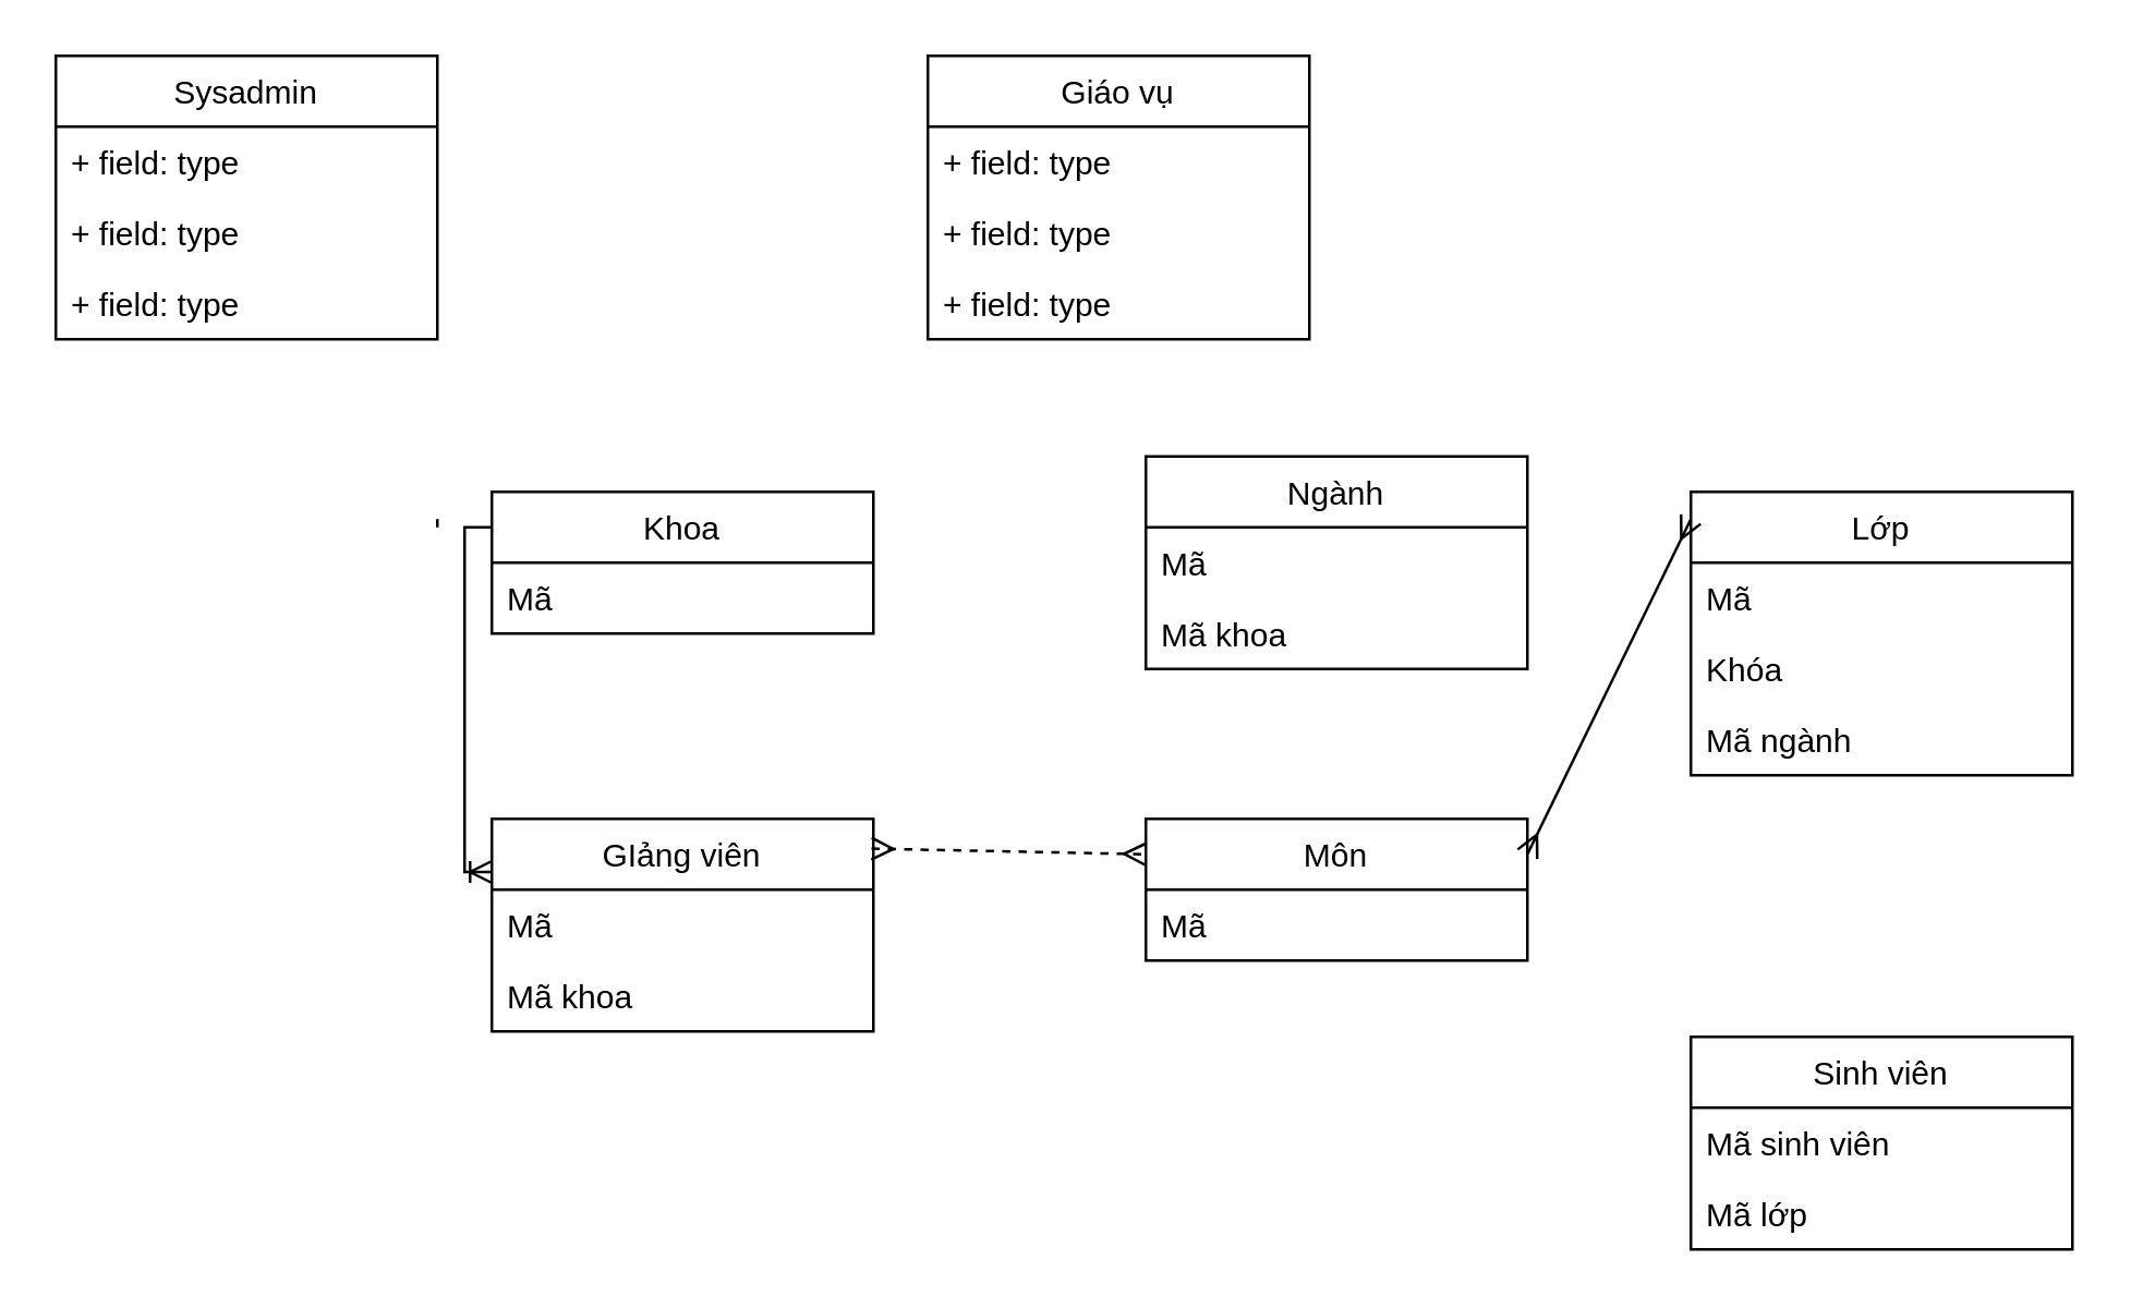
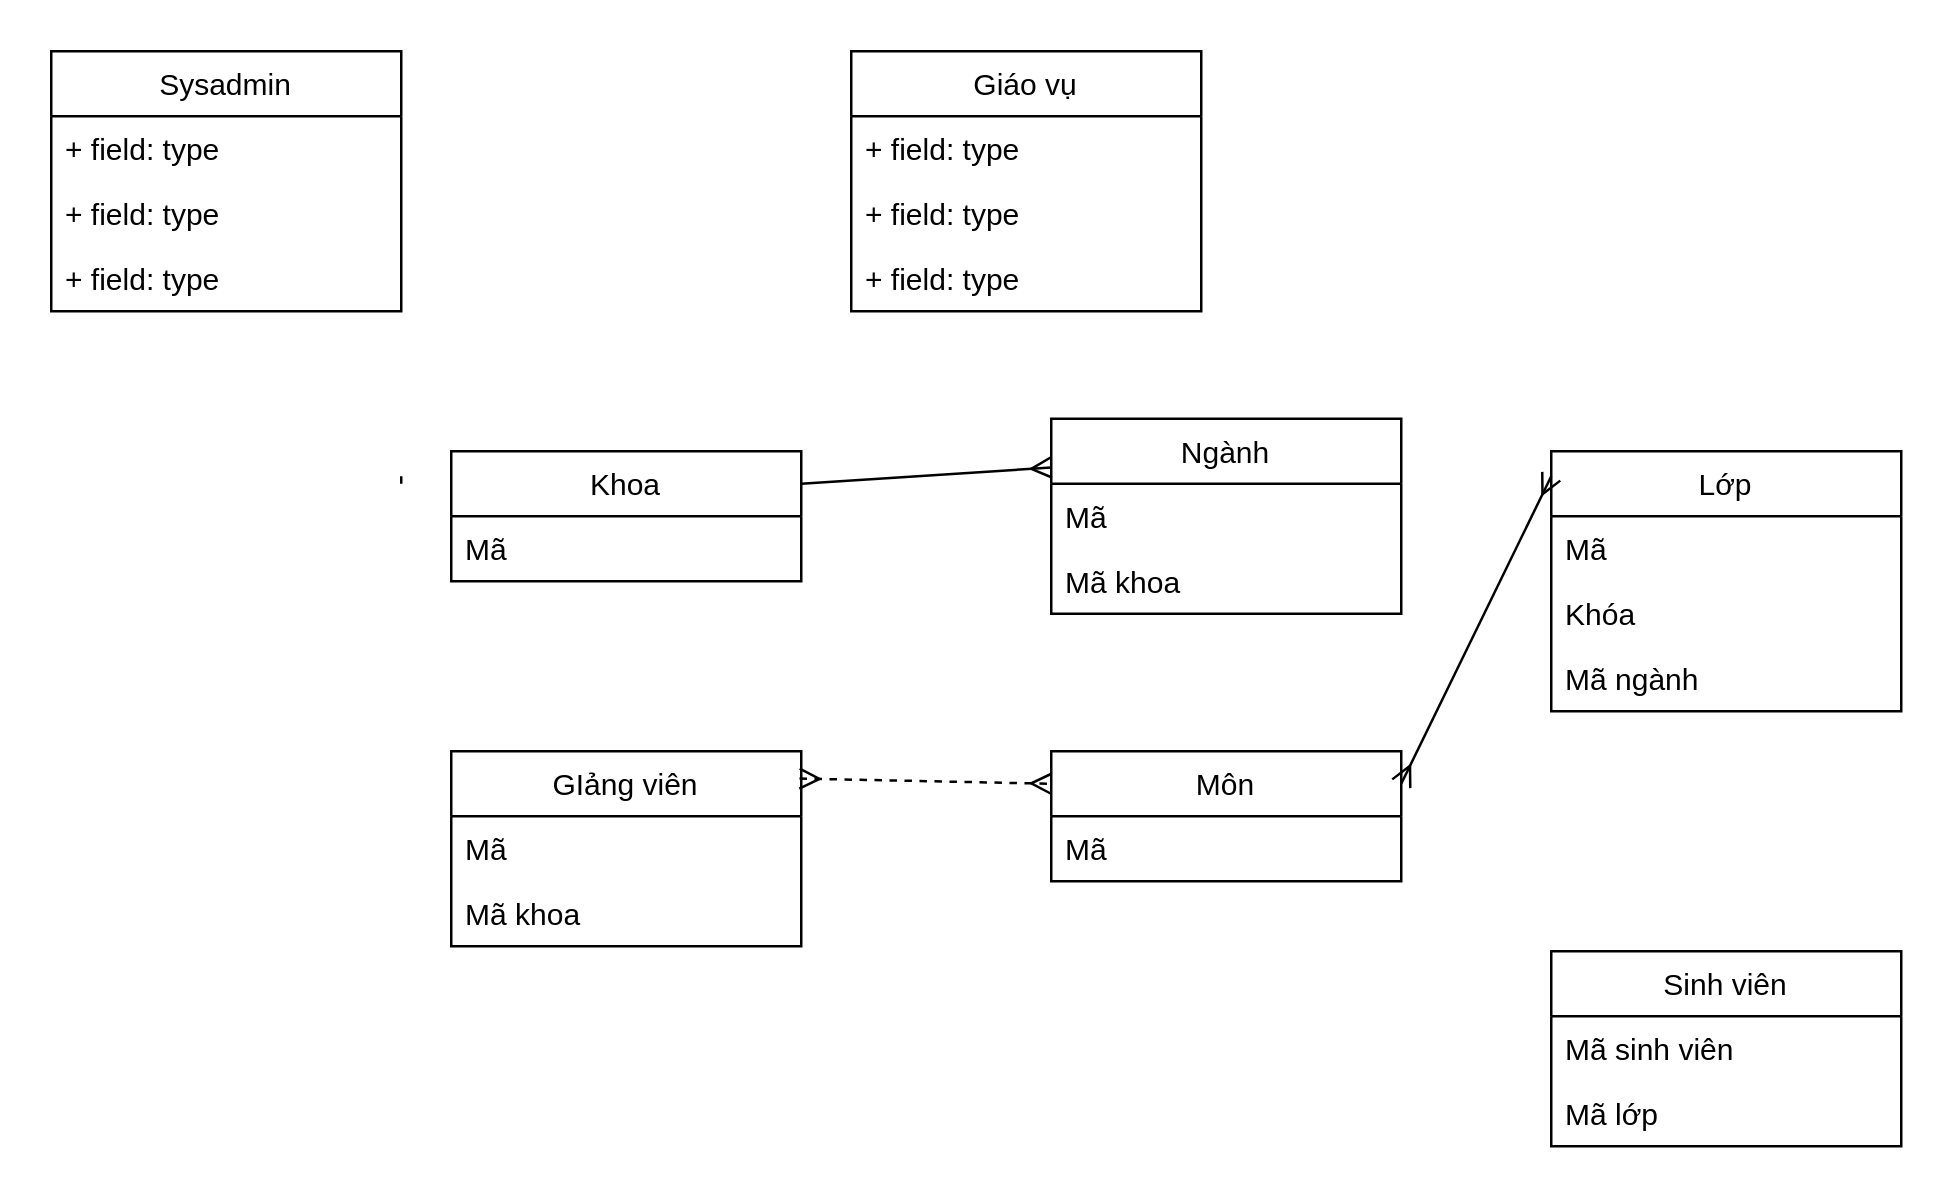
+ <mxCell id="28" value="" style="fontSize=12;html=1;endArrow=ERmany;rounded=0;exitX=1;exitY=0.25;exitDx=0;exitDy=0;entryX=0;entryY=0.25;entryDx=0;entryDy=0;" parent="1" source="9" target="11" edge="1"><mxGeometry width="100" height="100" relative="1" as="geometry"><mxPoint x="350" y="410" as="sourcePoint" /><mxPoint x="450" y="310" as="targetPoint" /></mxGeometry></mxCell>
- <mxCell id="29" value="" style="edgeStyle=orthogonalEdgeStyle;fontSize=12;html=1;endArrow=ERoneToMany;rounded=0;exitX=0;exitY=0.25;exitDx=0;exitDy=0;entryX=0;entryY=0.25;entryDx=0;entryDy=0;" parent="1" source="9" target="6" edge="1"><mxGeometry width="100" height="100" relative="1" as="geometry"><mxPoint x="140" y="320" as="sourcePoint" /><mxPoint x="240" y="220" as="targetPoint" /></mxGeometry></mxCell>
